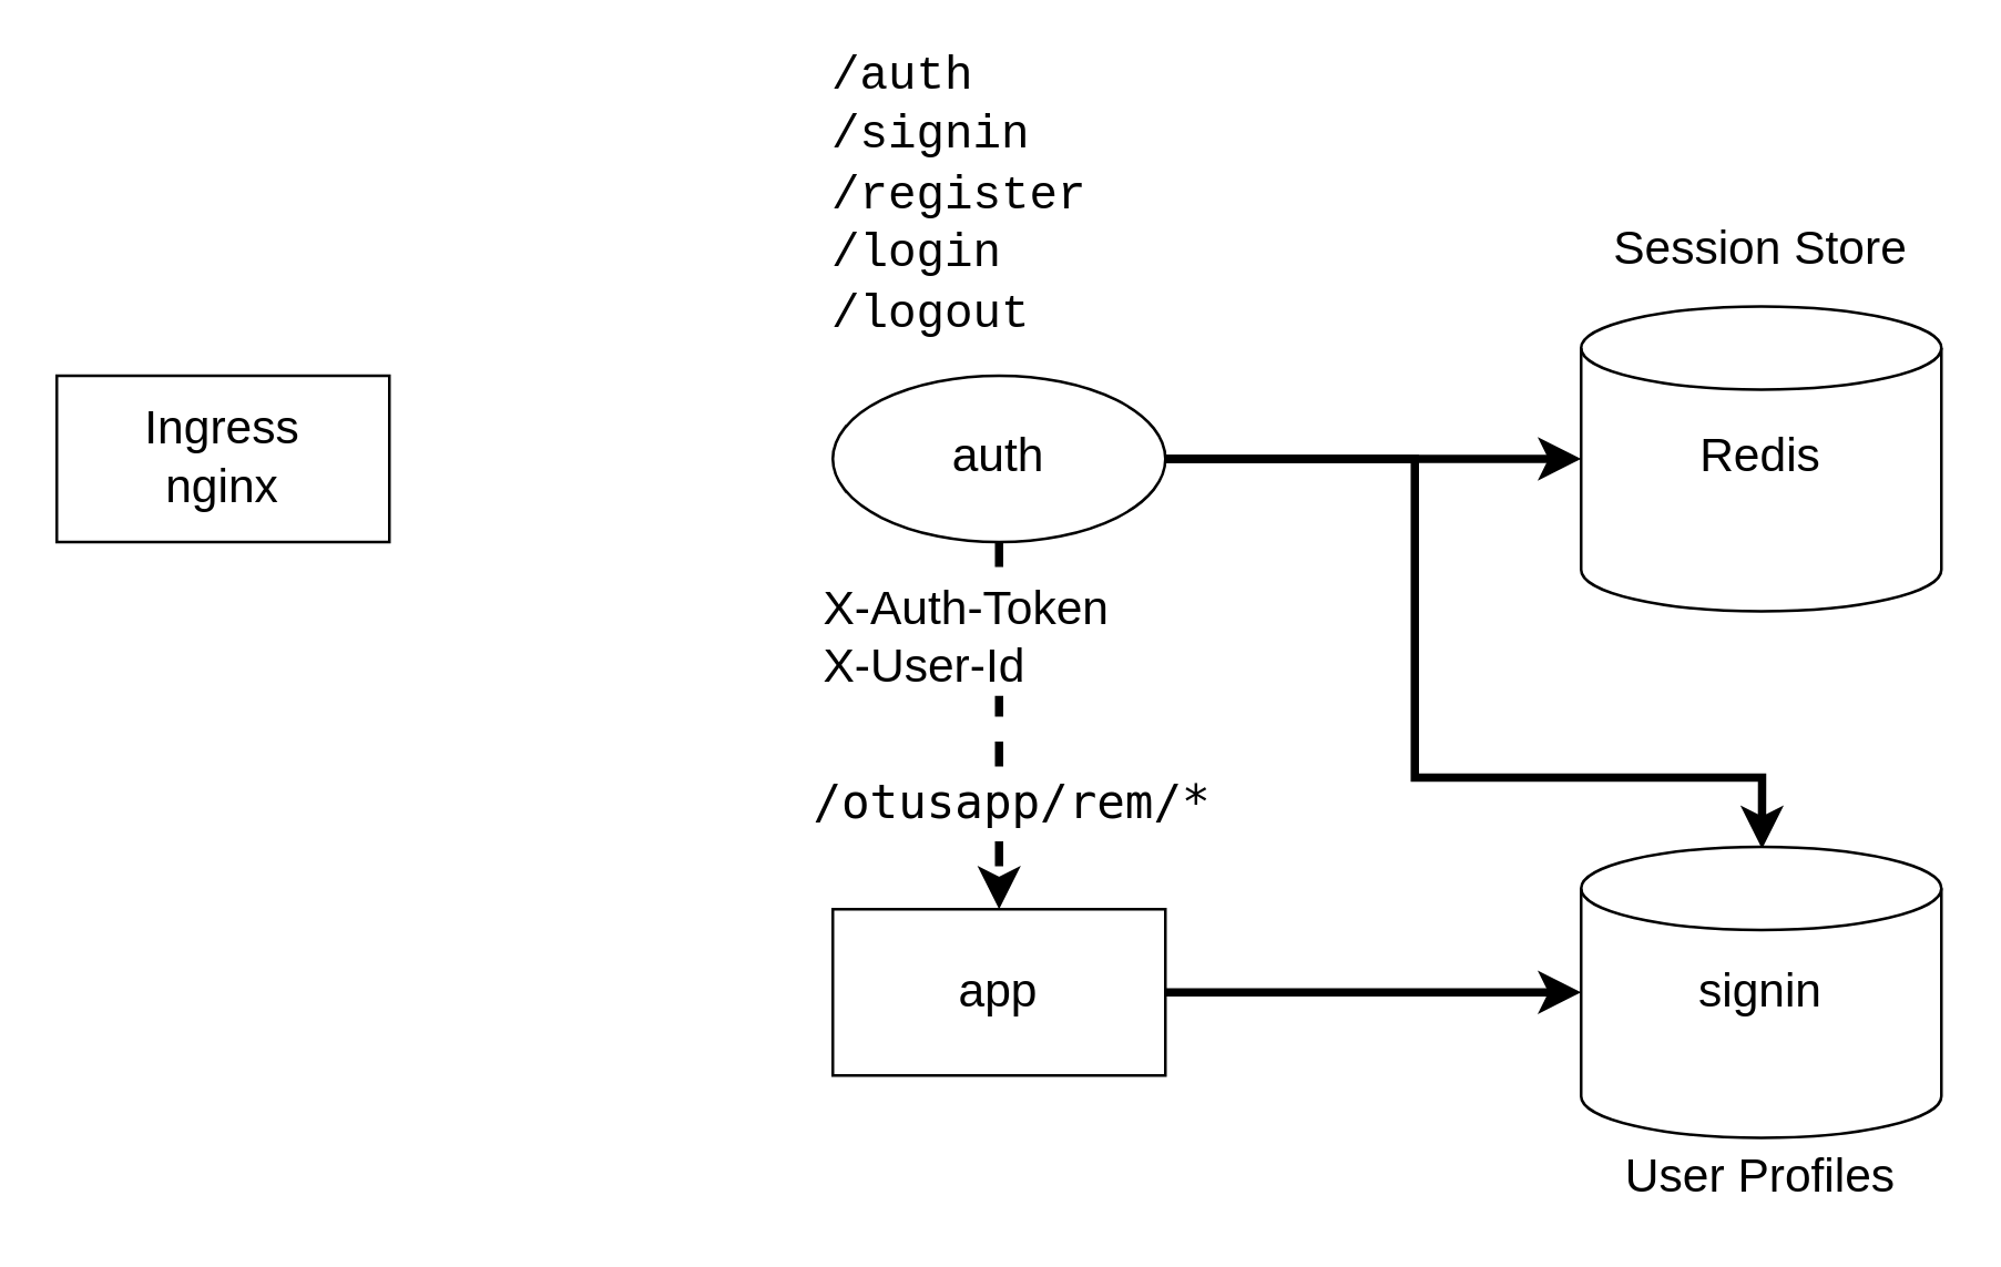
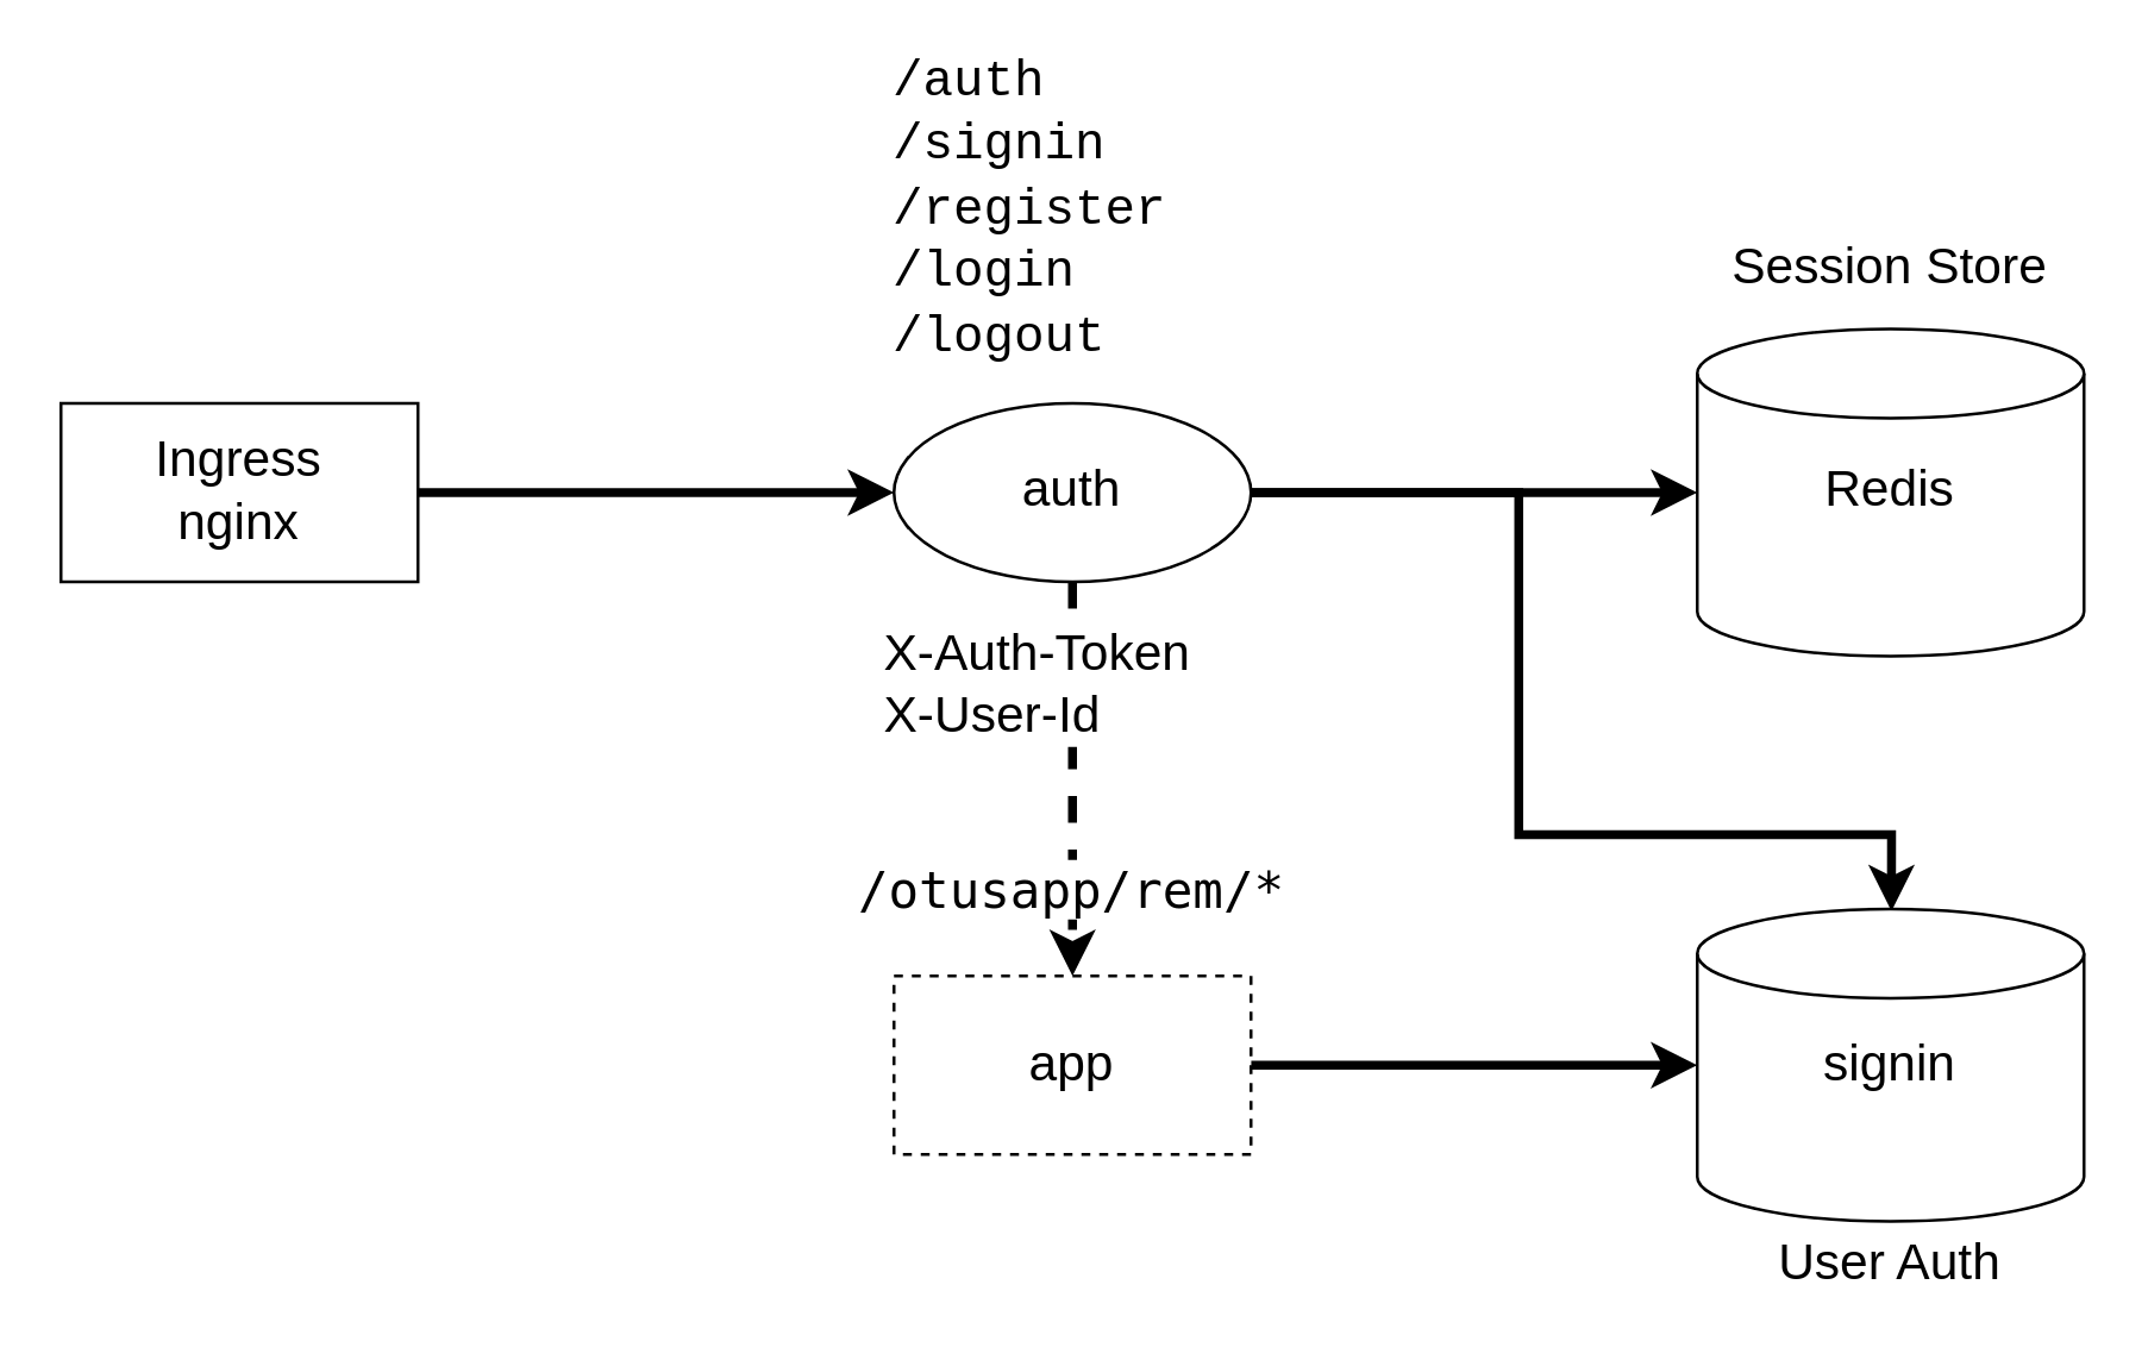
+ <mxCell id="2" style="edgeStyle=orthogonalEdgeStyle;rounded=0;orthogonalLoop=1;jettySize=auto;html=1;fontSize=17;strokeWidth=3;" edge="1" parent="1" source="3" target="7"><mxGeometry relative="1" as="geometry" /></mxCell>
- <mxCell id="12" value="&lt;pre style=&quot;font-family: &amp;#34;fira code&amp;#34; , monospace ; font-size: 17px&quot;&gt;&lt;span style=&quot;background-color: rgb(255 , 255 , 255) ; font-size: 17px&quot;&gt;/otusapp/rem/*&lt;/span&gt;&lt;/pre&gt;" style="text;html=1;strokeColor=none;fillColor=none;align=center;verticalAlign=middle;whiteSpace=wrap;rounded=0;fontSize=17;" vertex="1" parent="1"><mxGeometry x="305" y="279" width="120" height="20" as="geometry" /></mxCell>
+ <mxCell id="12" value="&lt;pre style=&quot;font-family: &amp;#34;fira code&amp;#34; , monospace ; font-size: 17px&quot;&gt;&lt;span style=&quot;background-color: rgb(255 , 255 , 255) ; font-size: 17px&quot;&gt;/otusapp/rem/*&lt;/span&gt;&lt;/pre&gt;" style="text;html=1;strokeColor=none;fillColor=none;align=center;verticalAlign=middle;whiteSpace=wrap;rounded=0;fontSize=17;" vertex="1" parent="1"><mxGeometry x="300" y="289" width="120" height="20" as="geometry" /></mxCell>
- <mxCell id="10" value="app" style="rounded=0;whiteSpace=wrap;html=1;fontSize=17;" vertex="1" parent="1"><mxGeometry x="300" y="327.5" width="120" height="60" as="geometry" /></mxCell>
+ <mxCell id="10" value="app" style="rounded=0;whiteSpace=wrap;html=1;fontSize=17;dashed=1;" vertex="1" parent="1"><mxGeometry x="300" y="327.5" width="120" height="60" as="geometry" /></mxCell>
- <mxCell id="15" value="User Profiles" style="text;html=1;strokeColor=none;fillColor=none;align=center;verticalAlign=middle;whiteSpace=wrap;rounded=0;fontFamily=Helvetica;fontSize=17;" vertex="1" parent="1"><mxGeometry x="580" y="415" width="110" height="20" as="geometry" /></mxCell>
+ <mxCell id="15" value="User Auth" style="text;html=1;strokeColor=none;fillColor=none;align=center;verticalAlign=middle;whiteSpace=wrap;rounded=0;fontFamily=Helvetica;fontSize=17;" vertex="1" parent="1"><mxGeometry x="580" y="415" width="110" height="20" as="geometry" /></mxCell>
